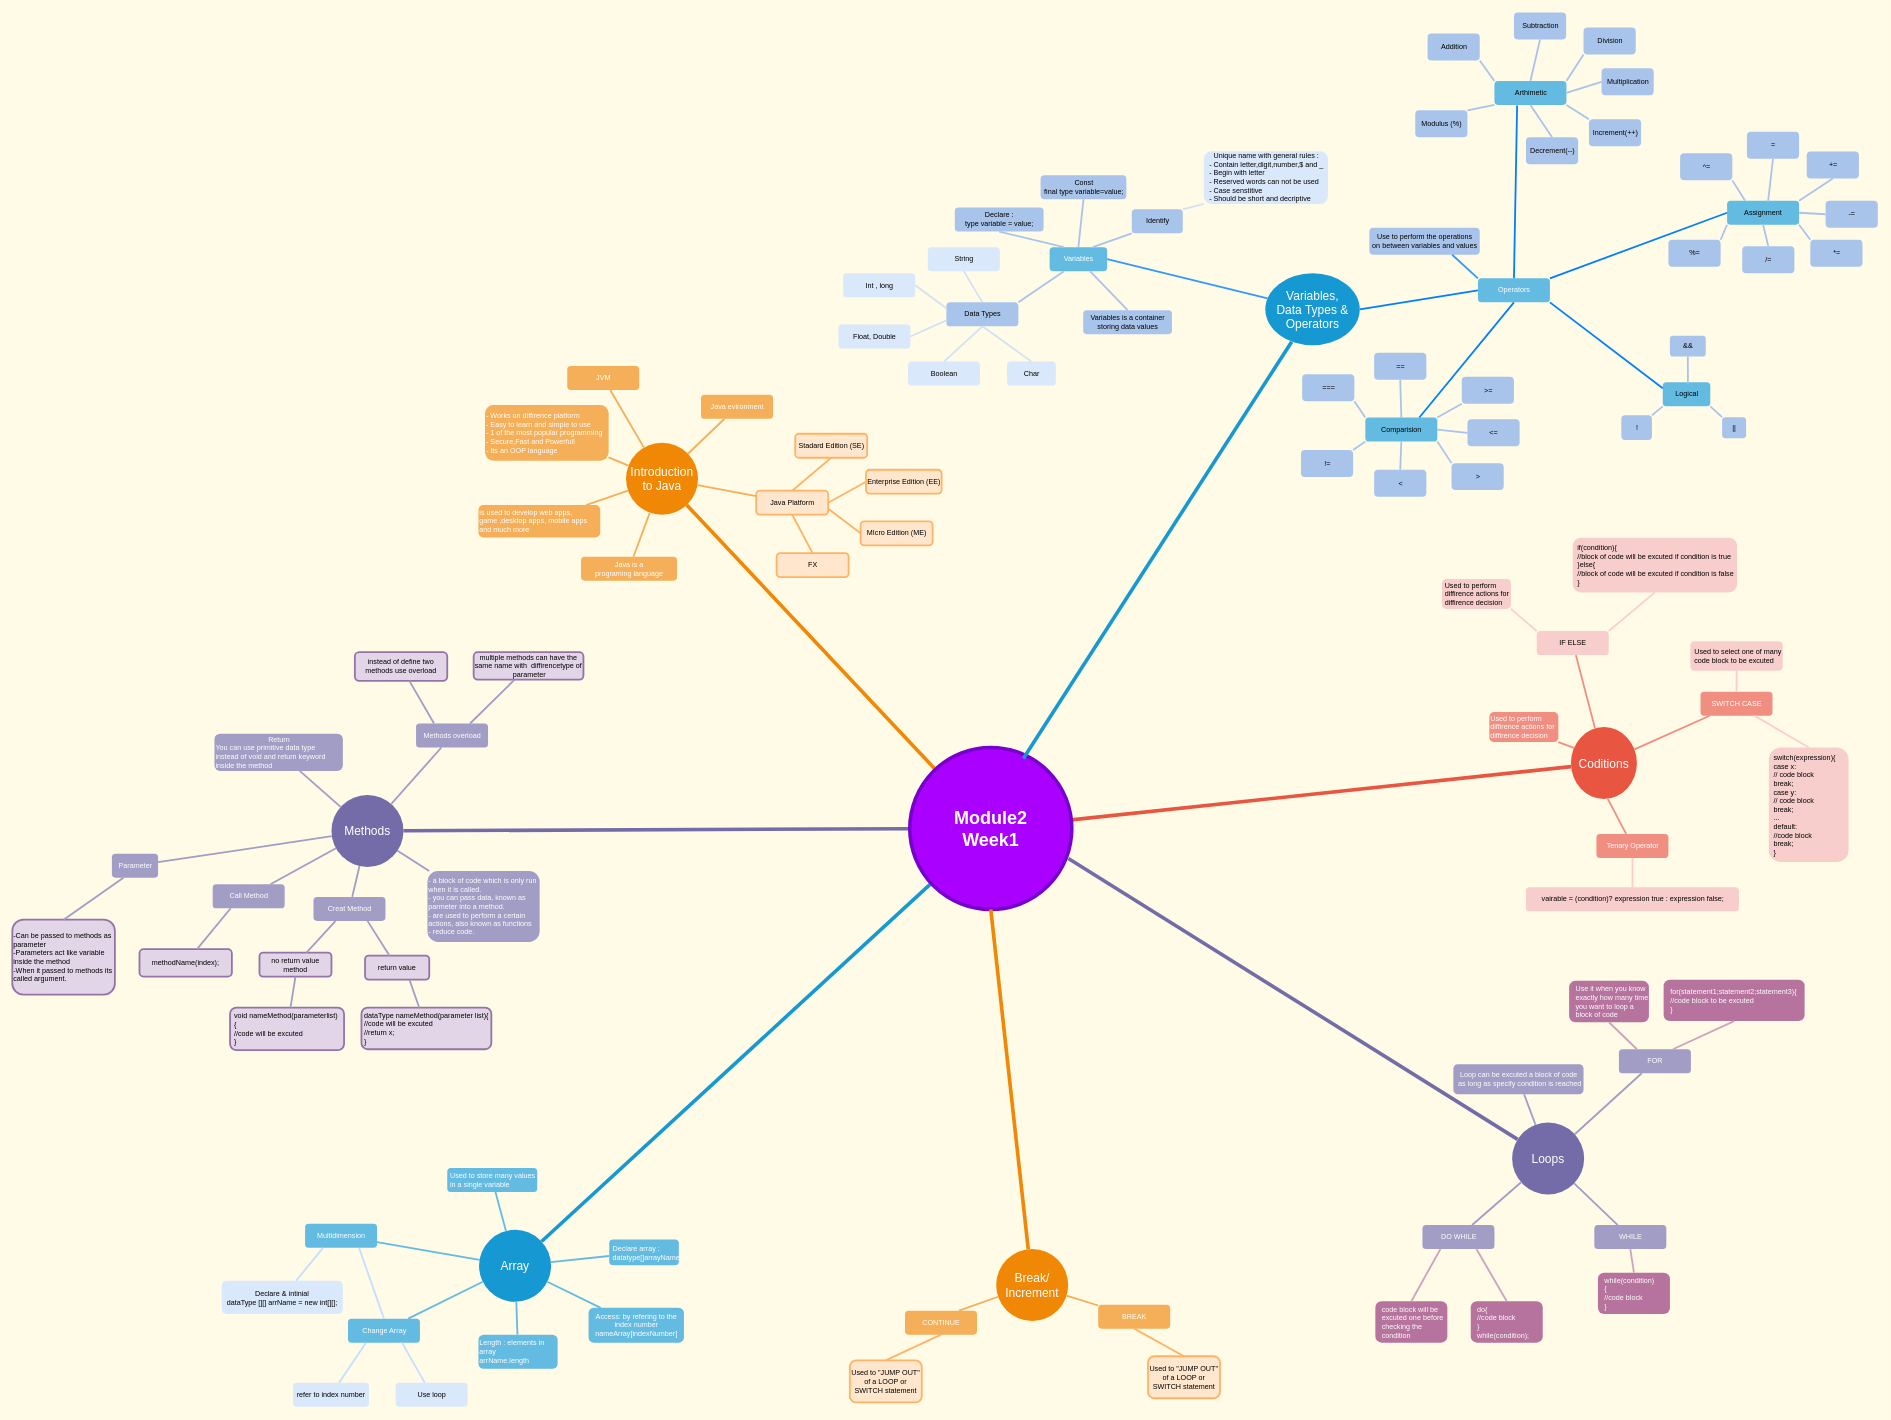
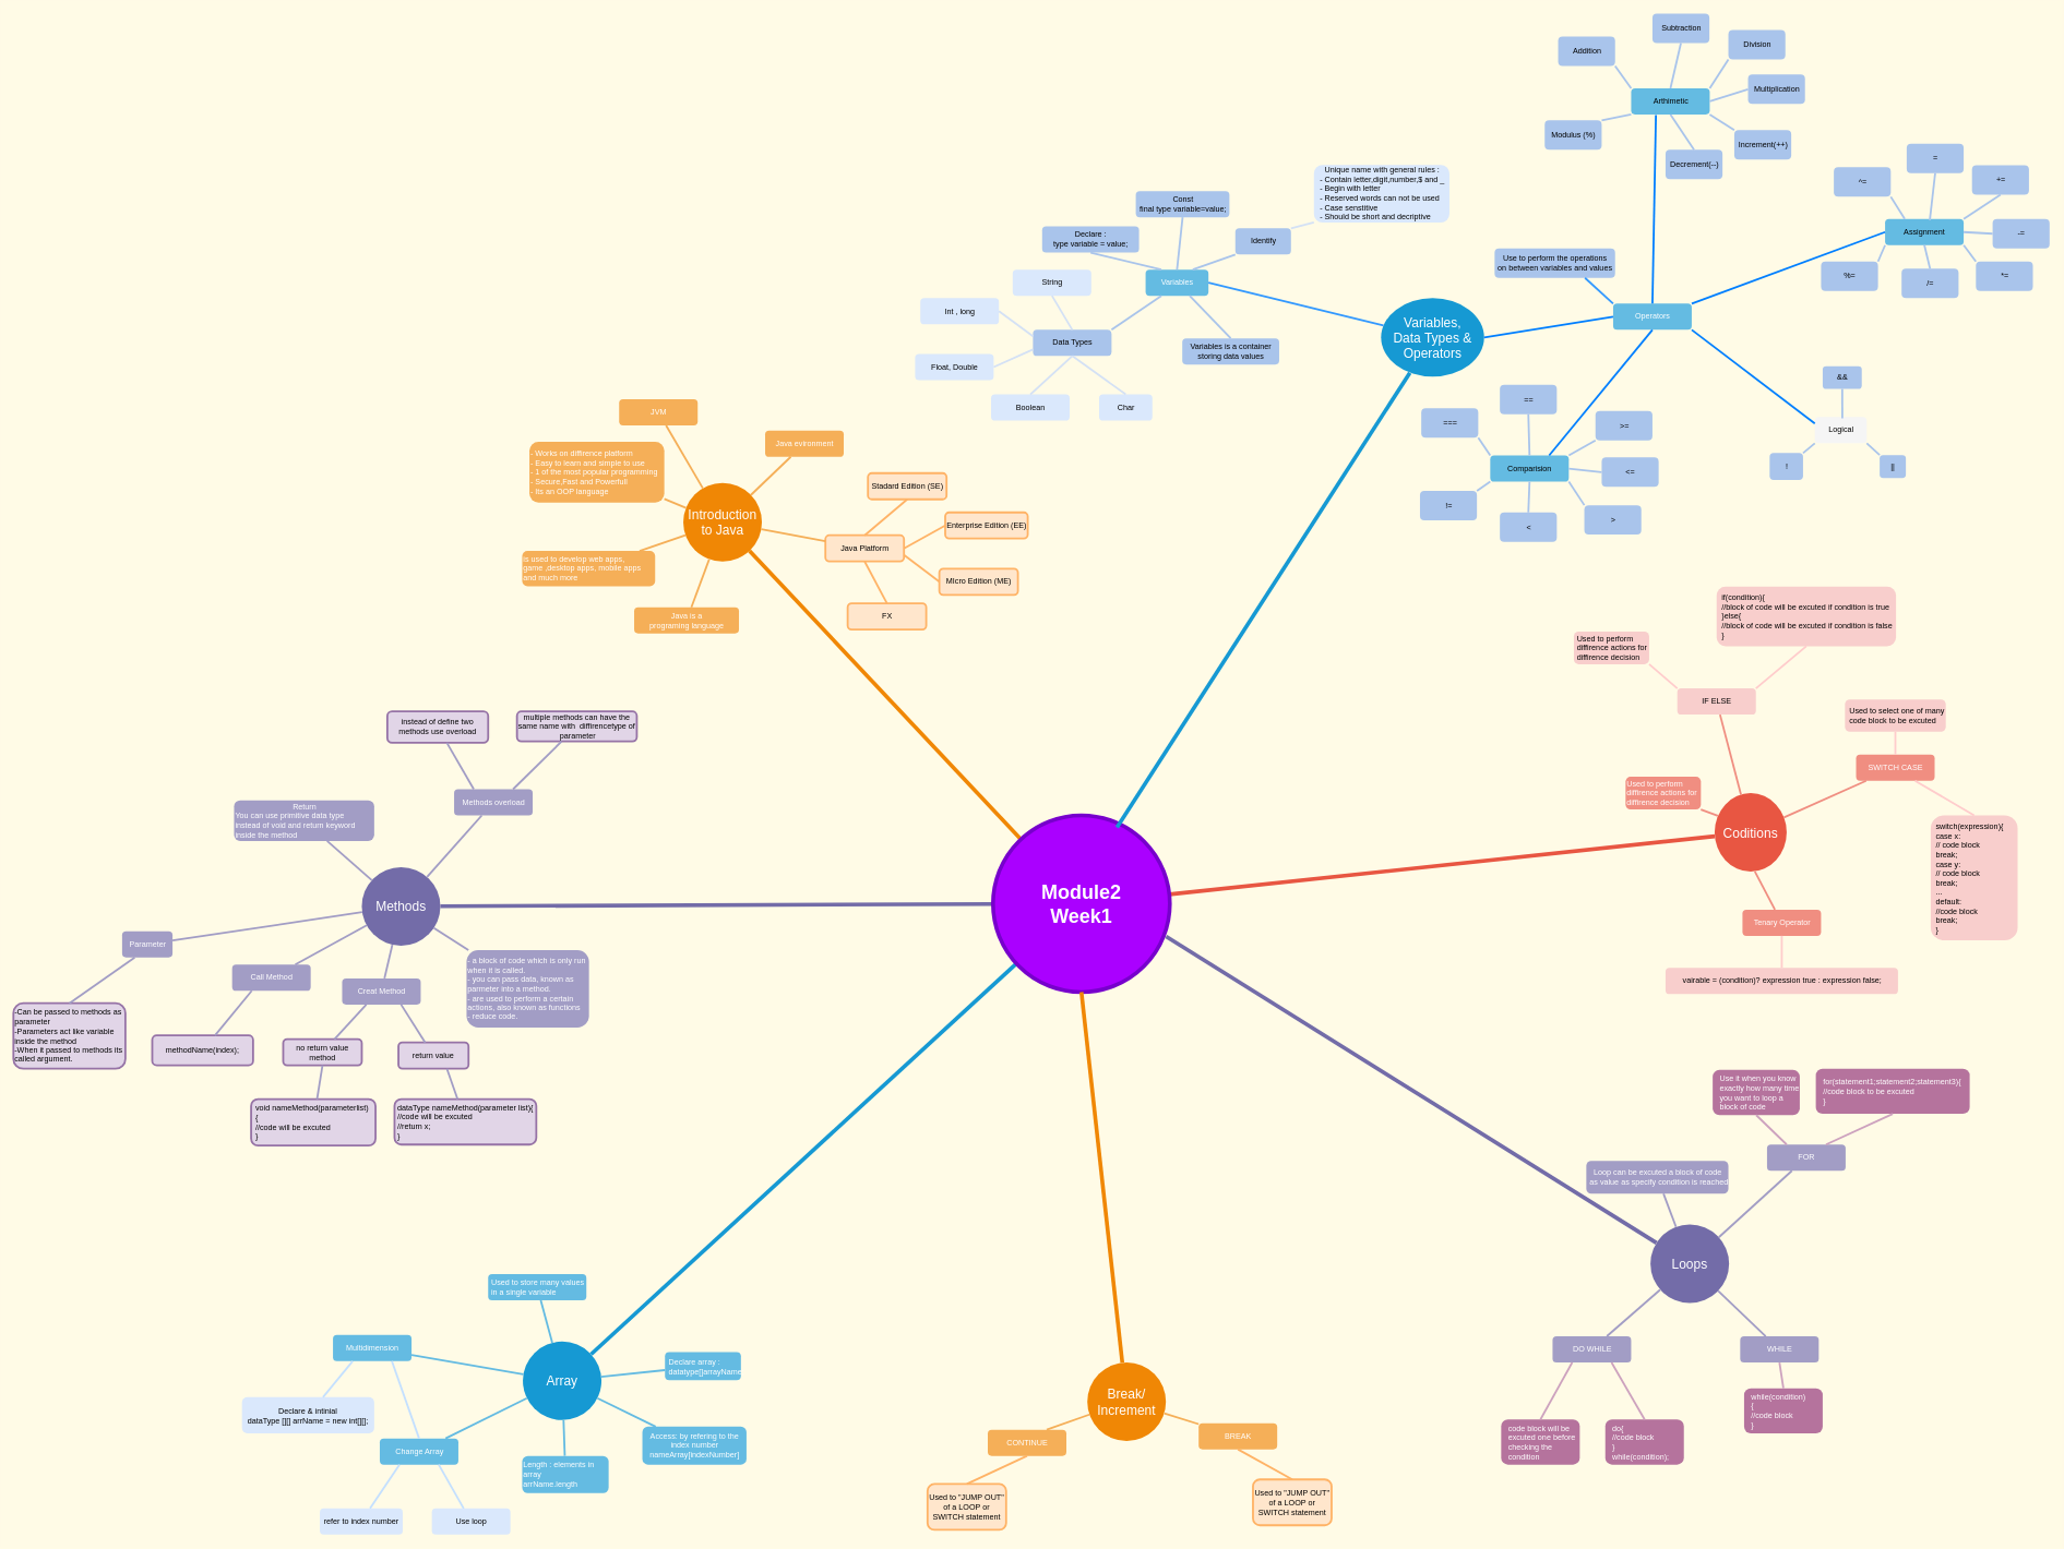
- <mxCell id="117" value="Logical" style="rounded=1;fillColor=#64BBE2;strokeColor=none;strokeWidth=3;shadow=0;html=1;fontColor=#000000;" parent="1" vertex="1"><mxGeometry x="2771" y="636.33" width="79.29" height="40" as="geometry" /></mxCell>
+ <mxCell id="117" value="Logical" style="rounded=1;fillColor=#f5f5f5;strokeColor=none;strokeWidth=3;shadow=0;html=1;fontColor=#000000;" parent="1" vertex="1"><mxGeometry x="2771" y="636.33" width="79.29" height="40" as="geometry" /></mxCell>
- <mxCell id="208" value="-Can be passed to methods as parameter&lt;br&gt;-Parameters act like variable inside the method&lt;br&gt;-When it passed to methods its called argument." style="rounded=1;fillColor=#e1d5e7;strokeColor=#9673a6;strokeWidth=3;shadow=0;html=1;whiteSpace=wrap;align=left;" vertex="1" parent="1"><mxGeometry x="20" y="1532" width="171" height="125" as="geometry" /></mxCell>
+ <mxCell id="208" value="-Can be passed to methods as parameter&lt;br&gt;-Parameters act like variable inside the method&lt;br&gt;-When it passed to methods its called argument." style="rounded=1;fillColor=#e1d5e7;strokeColor=#9673a6;strokeWidth=3;shadow=0;html=1;whiteSpace=wrap;align=left;" vertex="1" parent="1"><mxGeometry x="20" y="1532" width="171" height="100" as="geometry" /></mxCell>
- <mxCell id="61" value="Loop can be excuted a block of code&lt;br&gt;&amp;nbsp;as long as specify condition is reached" style="rounded=1;fillColor=#a29dc5;strokeColor=none;strokeWidth=3;shadow=0;html=1;fontColor=#FFFFFF;" parent="1" vertex="1"><mxGeometry x="2422" y="1773" width="217" height="50" as="geometry" /></mxCell>
+ <mxCell id="61" value="Loop can be excuted a block of code&lt;br&gt;&amp;nbsp;as value as specify condition is reached" style="rounded=1;fillColor=#a29dc5;strokeColor=none;strokeWidth=3;shadow=0;html=1;fontColor=#FFFFFF;" parent="1" vertex="1"><mxGeometry x="2422" y="1773" width="217" height="50" as="geometry" /></mxCell>
